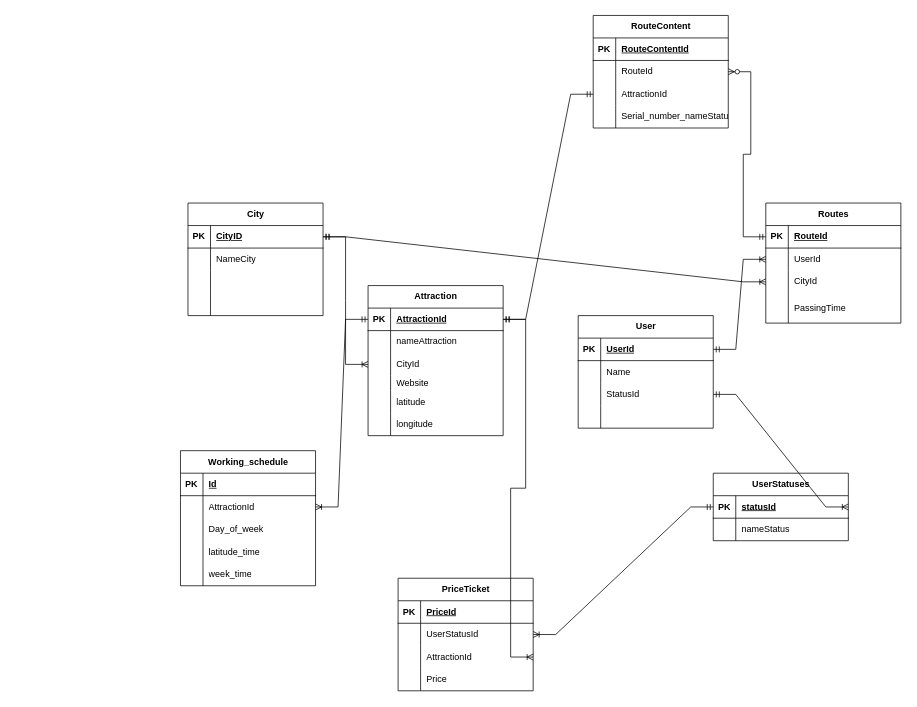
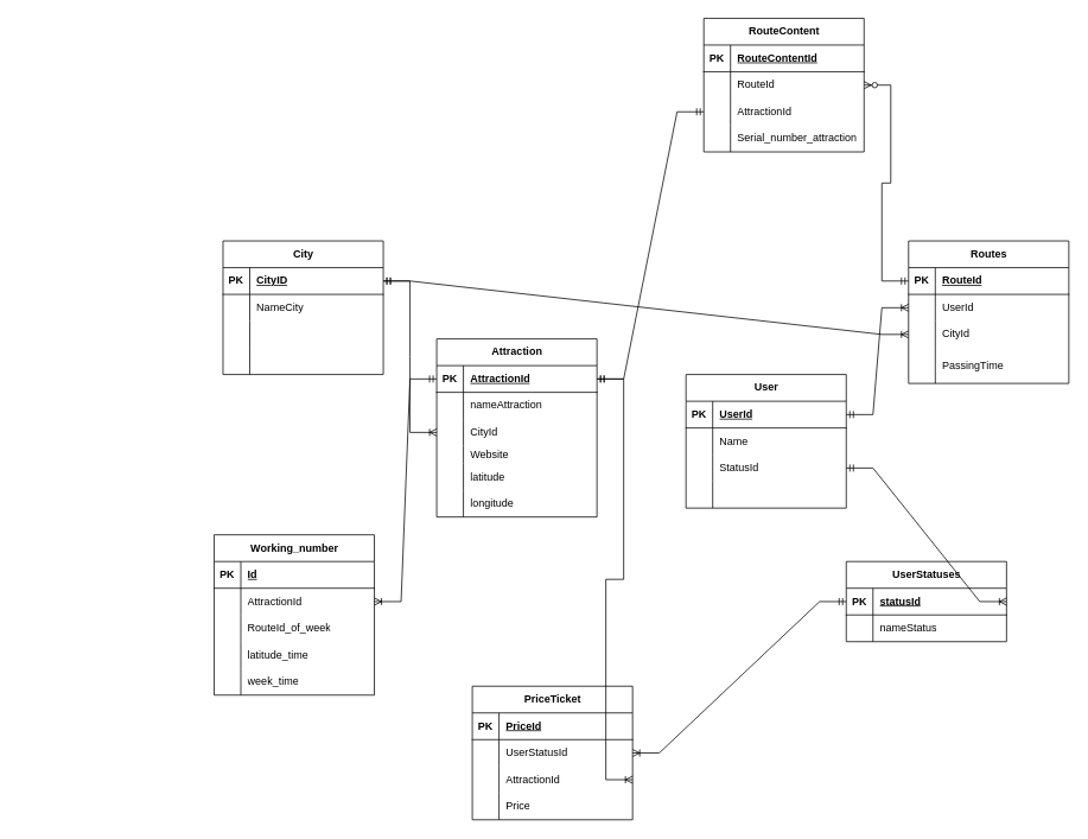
- <mxCell id="72" value="Serial_number_nameStatus" style="shape=partialRectangle;connectable=0;fillColor=none;top=0;left=0;bottom=0;right=0;align=left;spacingLeft=6;overflow=hidden;whiteSpace=wrap;html=1;" vertex="1" parent="70"><mxGeometry x="30" width="150" height="30" as="geometry"><mxRectangle width="150" height="30" as="alternateBounds" /></mxGeometry></mxCell>
+ <mxCell id="72" value="Serial_number_attraction" style="shape=partialRectangle;connectable=0;fillColor=none;top=0;left=0;bottom=0;right=0;align=left;spacingLeft=6;overflow=hidden;whiteSpace=wrap;html=1;" vertex="1" parent="70"><mxGeometry x="30" width="150" height="30" as="geometry"><mxRectangle width="150" height="30" as="alternateBounds" /></mxGeometry></mxCell>
- <mxCell id="101" value="Working_schedule" style="shape=table;startSize=30;container=1;collapsible=1;childLayout=tableLayout;fixedRows=1;rowLines=0;fontStyle=1;align=center;resizeLast=1;html=1;" vertex="1" parent="1"><mxGeometry x="240" y="600" width="180" height="180" as="geometry" /></mxCell>
+ <mxCell id="101" value="Working_number" style="shape=table;startSize=30;container=1;collapsible=1;childLayout=tableLayout;fixedRows=1;rowLines=0;fontStyle=1;align=center;resizeLast=1;html=1;" vertex="1" parent="1"><mxGeometry x="240" y="600" width="180" height="180" as="geometry" /></mxCell>
- <mxCell id="110" value="Day_of_week" style="shape=partialRectangle;connectable=0;fillColor=none;top=0;left=0;bottom=0;right=0;align=left;spacingLeft=6;overflow=hidden;whiteSpace=wrap;html=1;" vertex="1" parent="108"><mxGeometry x="30" width="150" height="30" as="geometry"><mxRectangle width="150" height="30" as="alternateBounds" /></mxGeometry></mxCell>
+ <mxCell id="110" value="RouteId_of_week" style="shape=partialRectangle;connectable=0;fillColor=none;top=0;left=0;bottom=0;right=0;align=left;spacingLeft=6;overflow=hidden;whiteSpace=wrap;html=1;" vertex="1" parent="108"><mxGeometry x="30" width="150" height="30" as="geometry"><mxRectangle width="150" height="30" as="alternateBounds" /></mxGeometry></mxCell>
